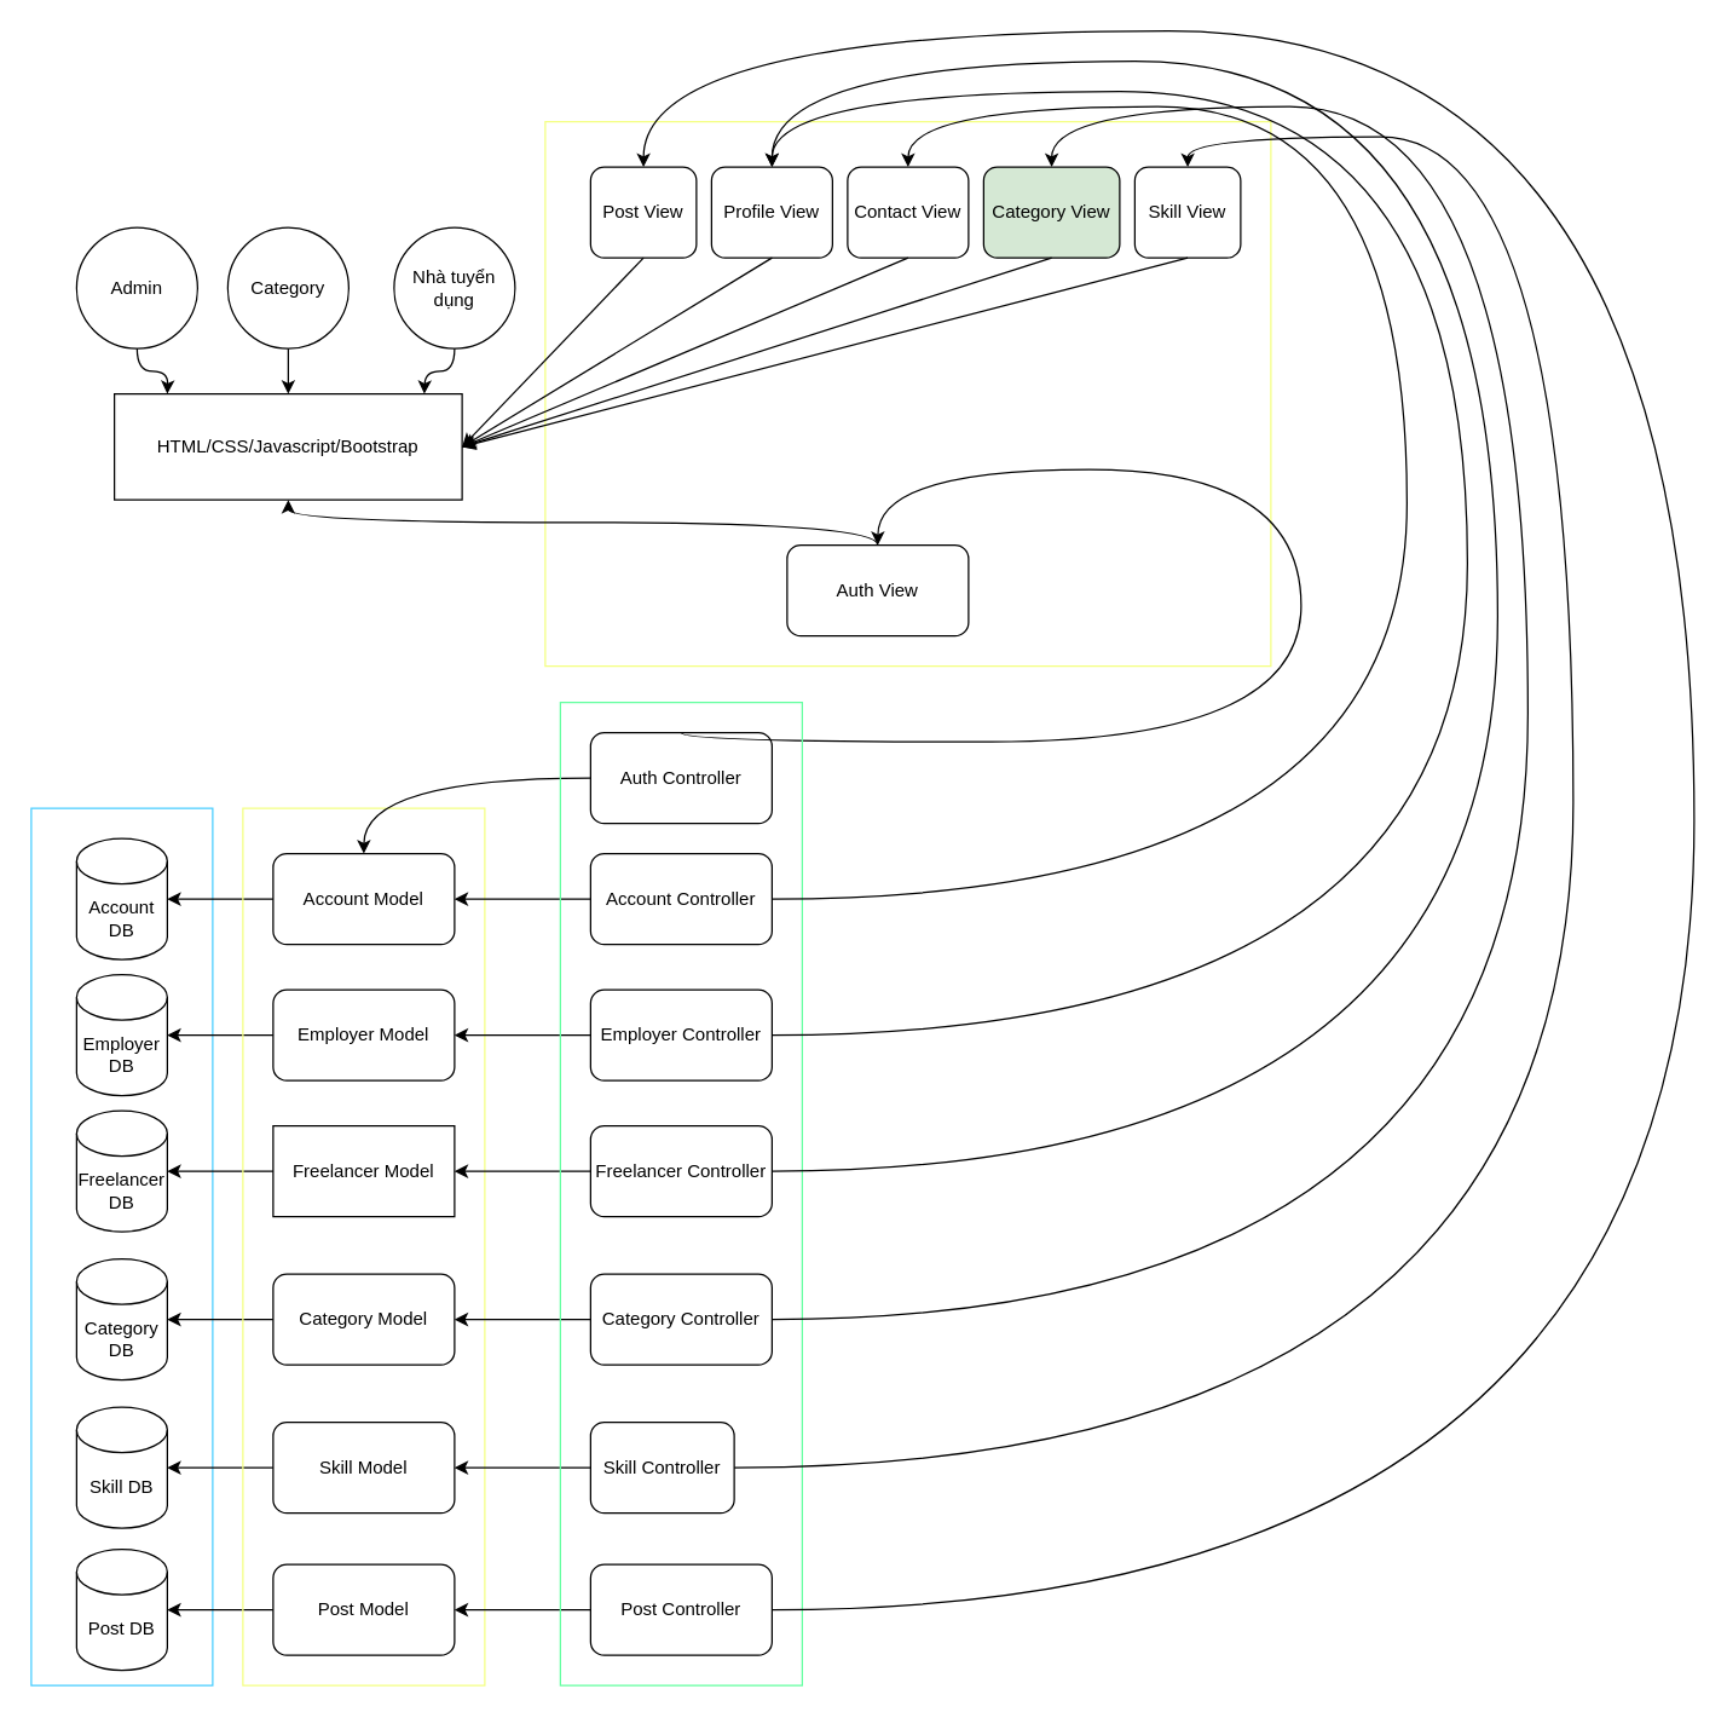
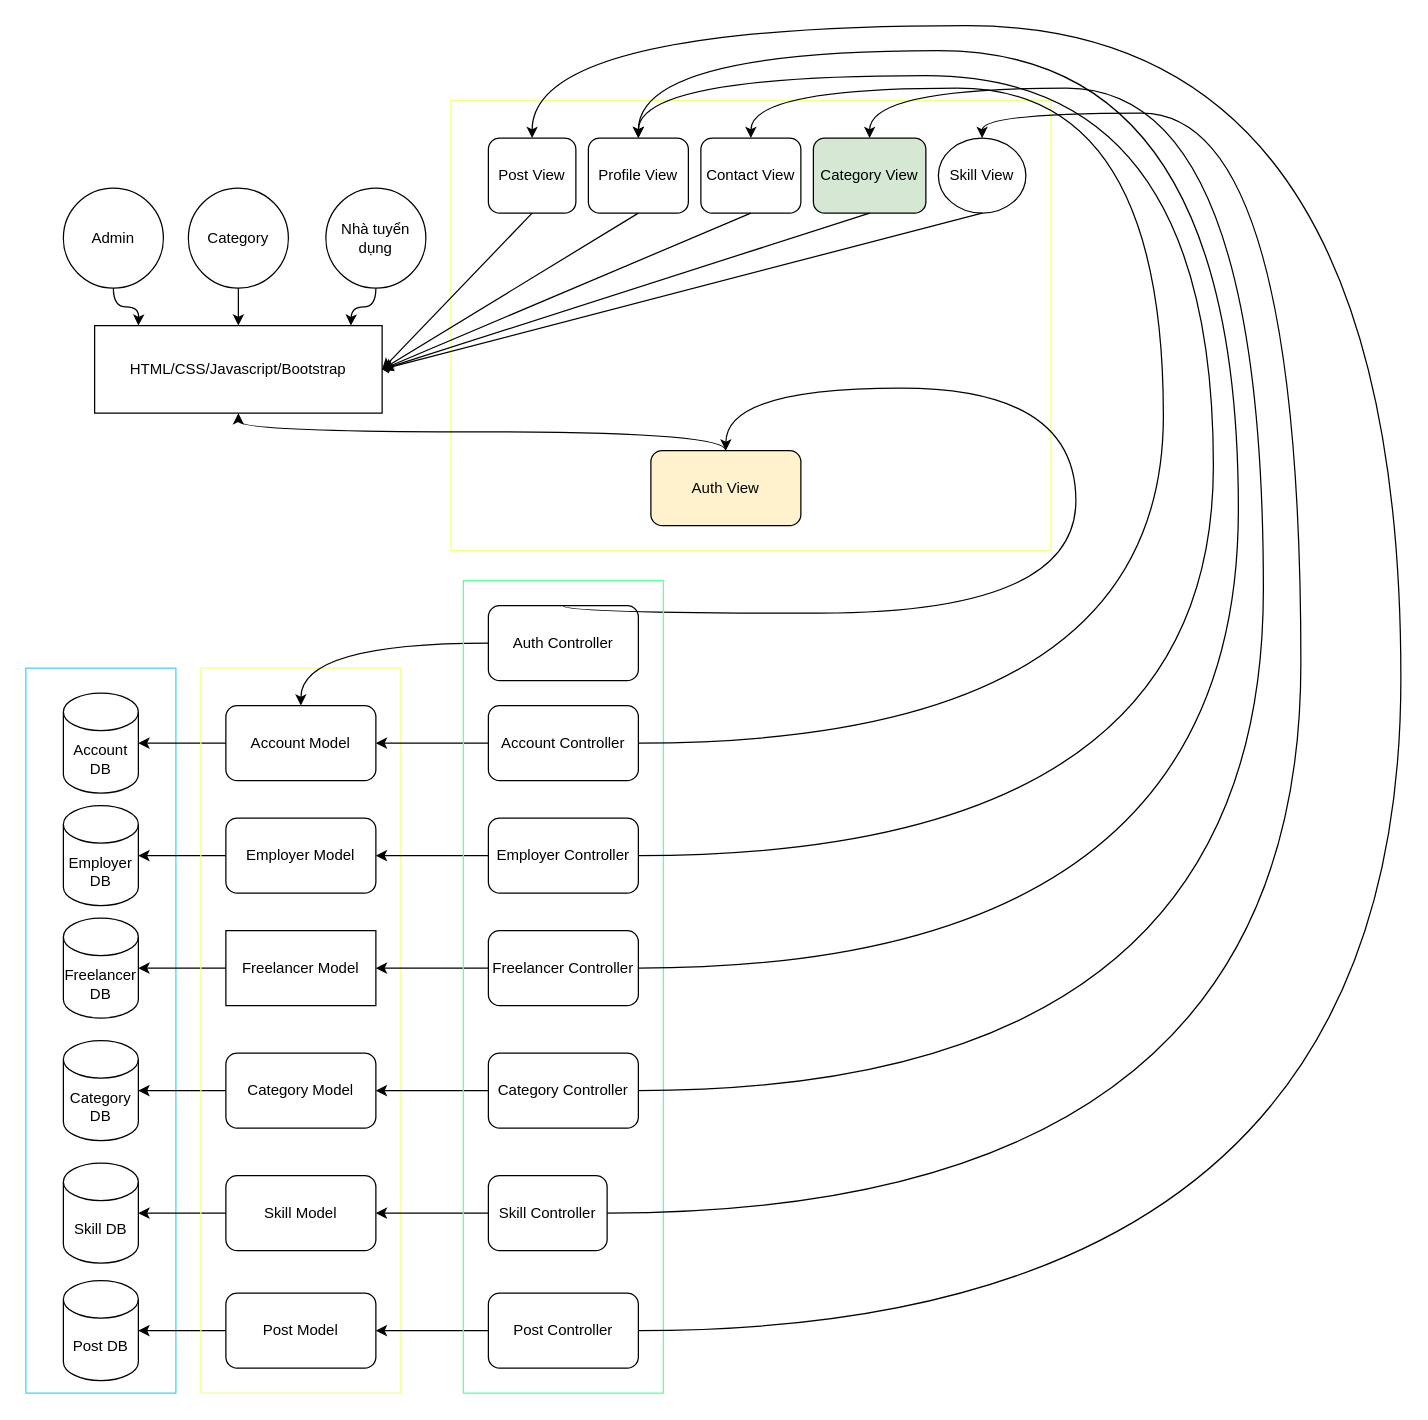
- <mxCell id="13" value="Skill View" style="rounded=1;whiteSpace=wrap;html=1;" vertex="1" parent="1"><mxGeometry x="750" y="110" width="70" height="60" as="geometry" /></mxCell>
+ <mxCell id="13" value="Skill View" style="ellipse;whiteSpace=wrap;html=1;" vertex="1" parent="1"><mxGeometry x="750" y="110" width="70" height="60" as="geometry" /></mxCell>
- <mxCell id="24" value="" style="endArrow=classic;html=1;rounded=0;exitX=0.5;exitY=1;exitDx=0;exitDy=0;entryX=1;entryY=0.5;entryDx=0;entryDy=0;" edge="1" parent="1" source="13" target="9"><mxGeometry width="50" height="50" relative="1" as="geometry"><mxPoint x="880" y="180" as="sourcePoint" /><mxPoint x="315" y="305" as="targetPoint" /></mxGeometry></mxCell>
+ <mxCell id="24" value="" style="endArrow=diamond;html=1;rounded=0;exitX=0.5;exitY=1;exitDx=0;exitDy=0;entryX=1;entryY=0.5;entryDx=0;entryDy=0;" edge="1" parent="1" source="13" target="9"><mxGeometry width="50" height="50" relative="1" as="geometry"><mxPoint x="880" y="180" as="sourcePoint" /><mxPoint x="315" y="305" as="targetPoint" /></mxGeometry></mxCell>
- <mxCell id="11" value="Auth View" style="rounded=1;whiteSpace=wrap;html=1;" vertex="1" parent="1"><mxGeometry x="520" y="360" width="120" height="60" as="geometry" /></mxCell>
+ <mxCell id="11" value="Auth View" style="rounded=1;whiteSpace=wrap;html=1;fillColor=#fff2cc;" vertex="1" parent="1"><mxGeometry x="520" y="360" width="120" height="60" as="geometry" /></mxCell>
